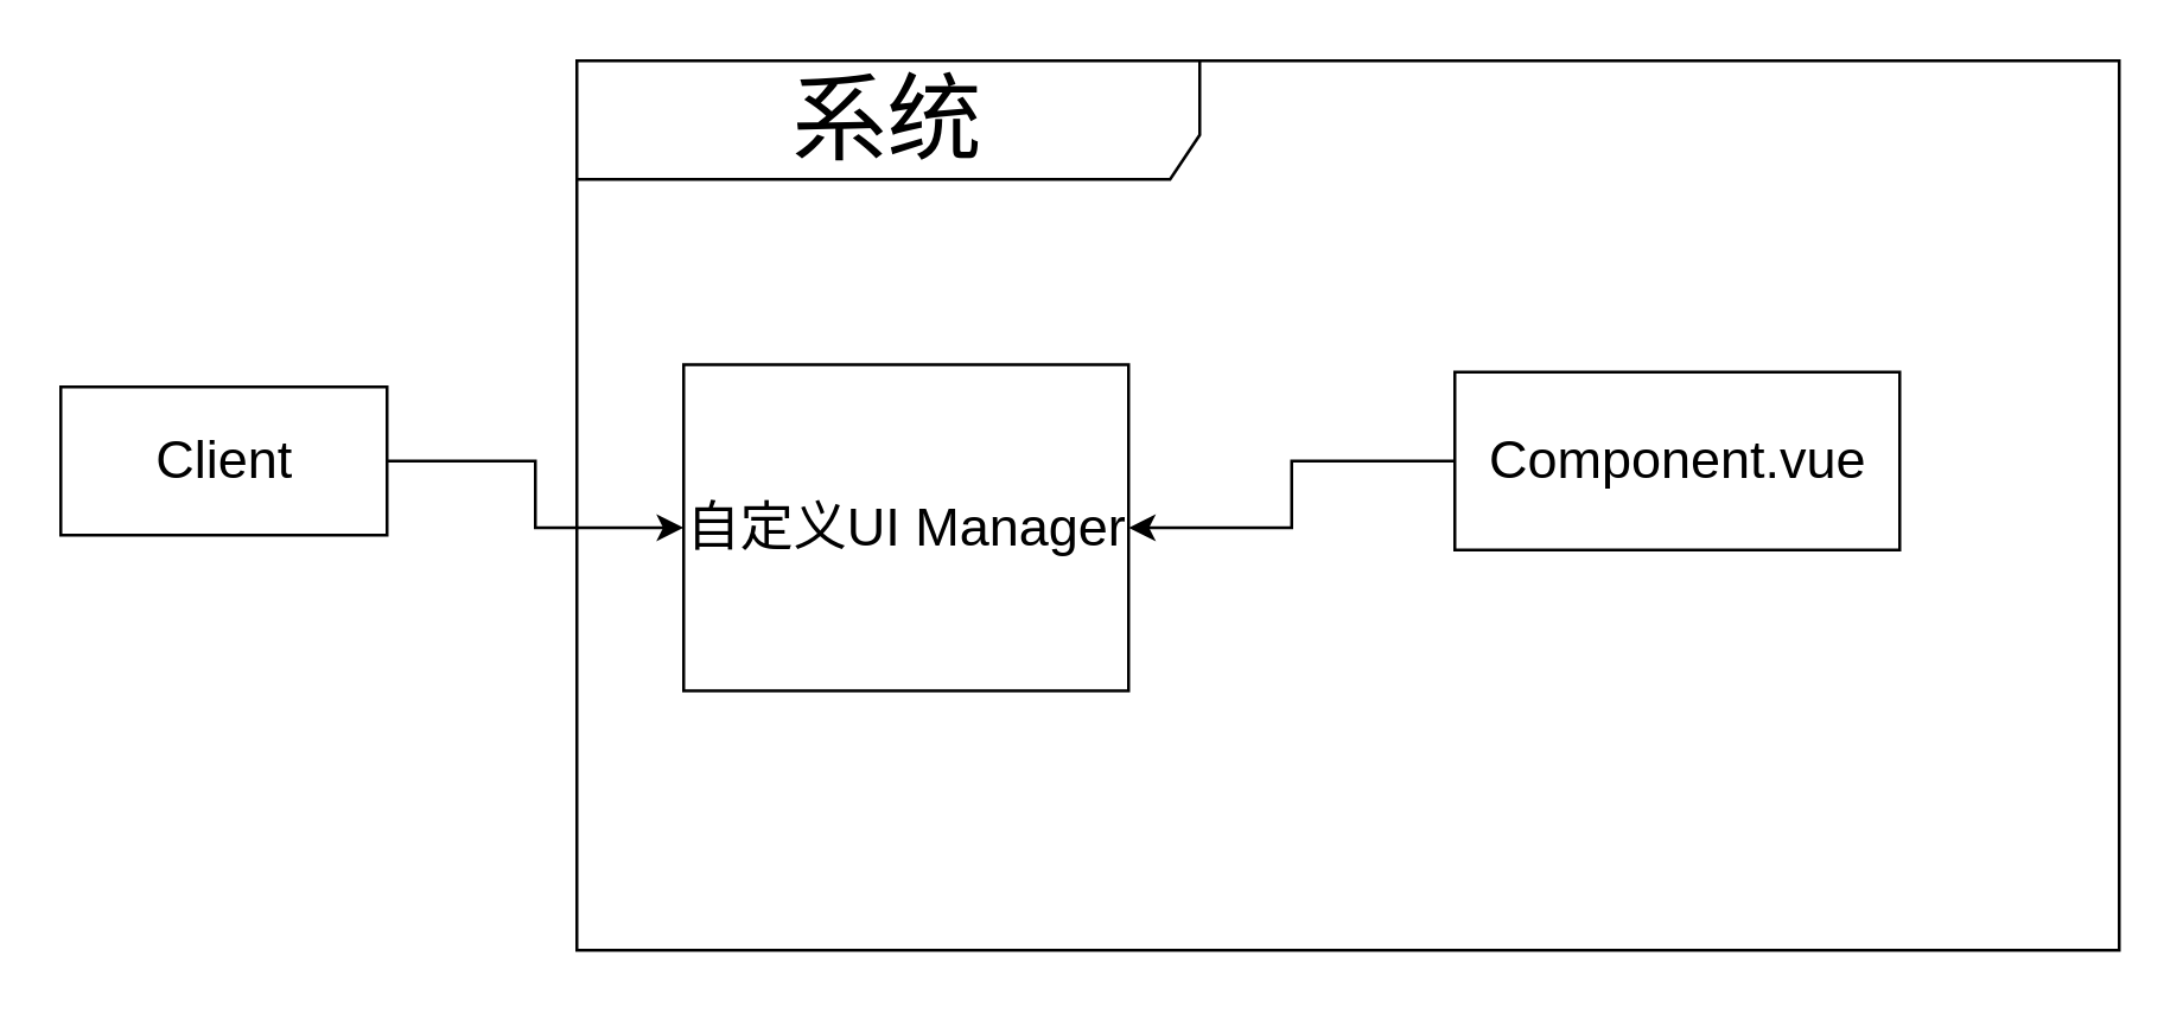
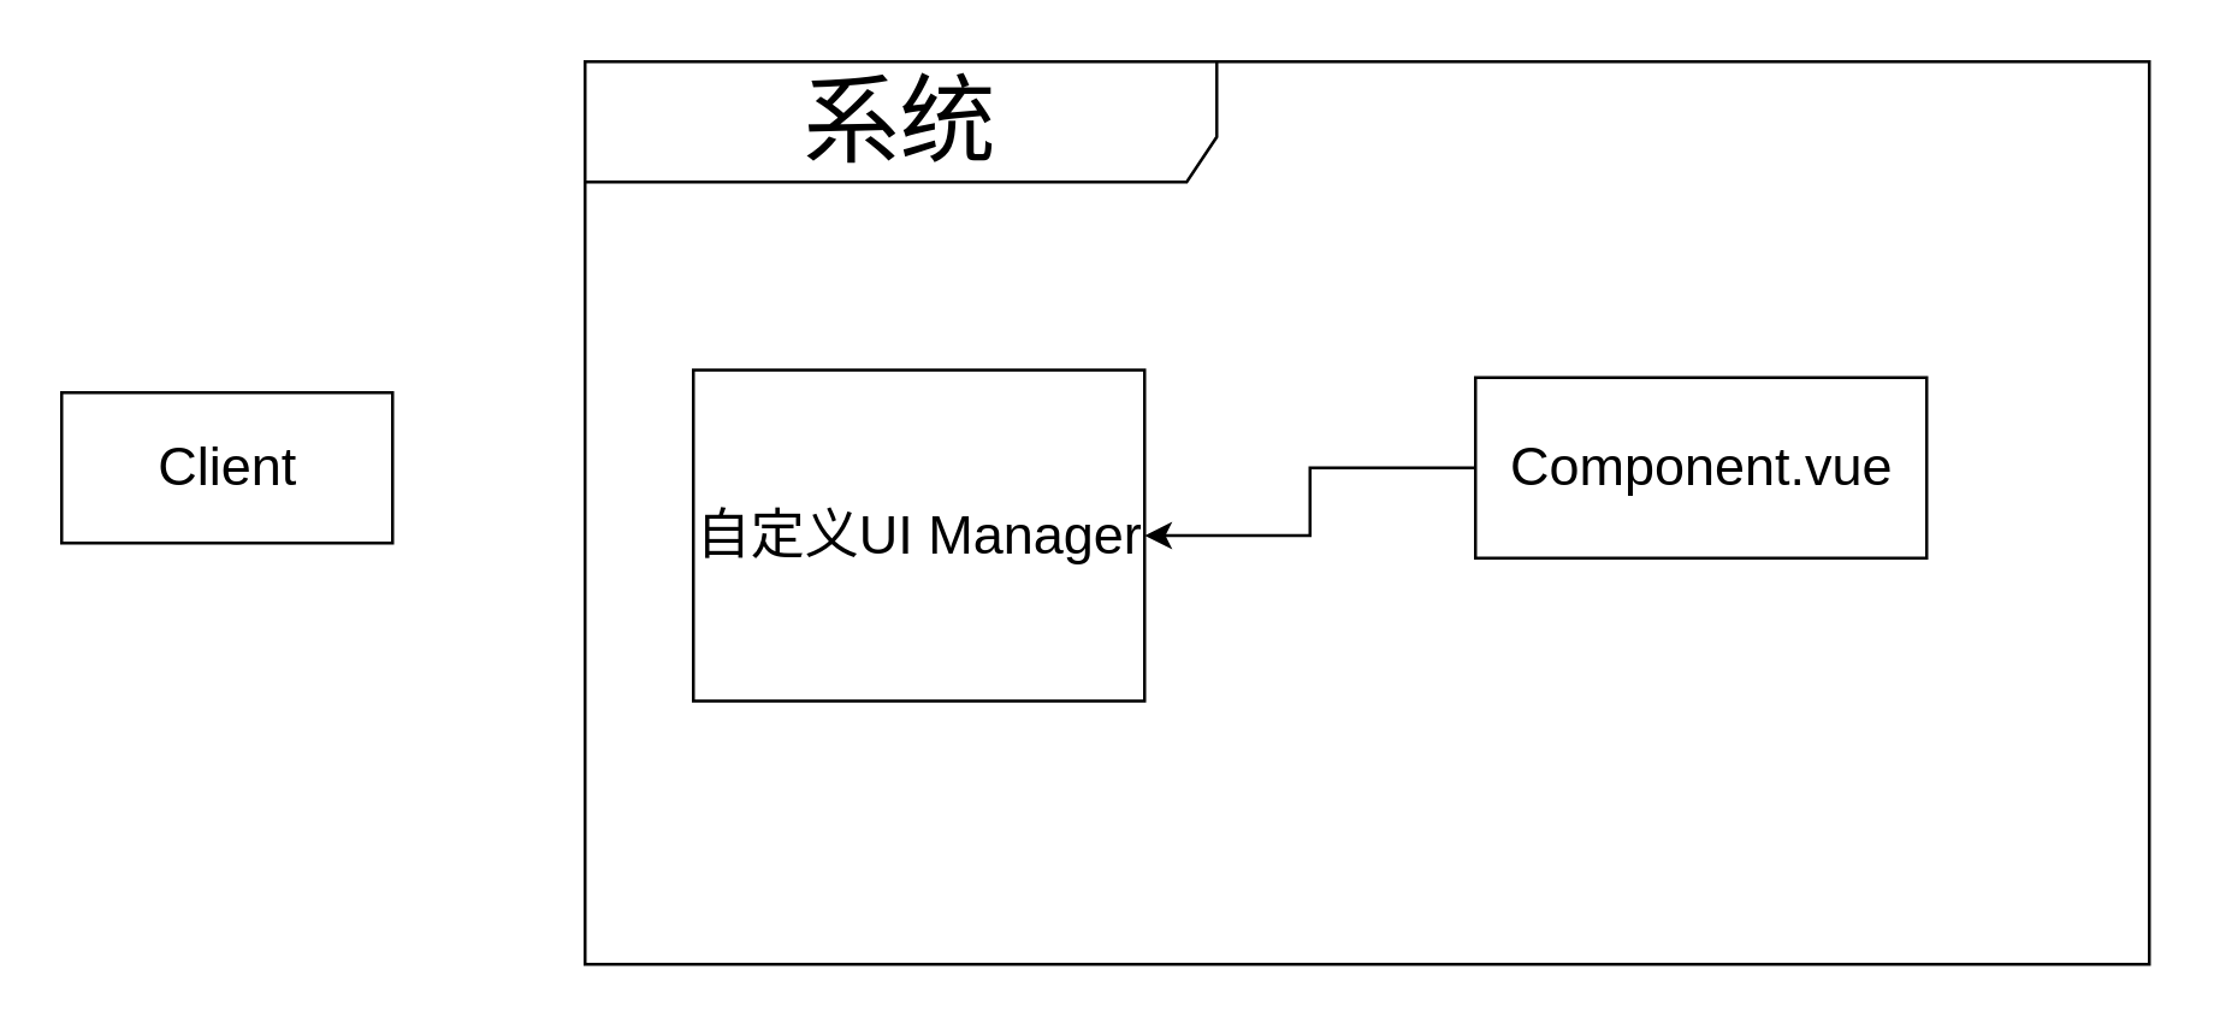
- <mxCell id="5" style="edgeStyle=orthogonalEdgeStyle;rounded=0;orthogonalLoop=1;jettySize=auto;html=1;" parent="1" source="6" target="7" edge="1"><mxGeometry relative="1" as="geometry"><mxPoint x="50" y="155" as="targetPoint" /></mxGeometry></mxCell>
